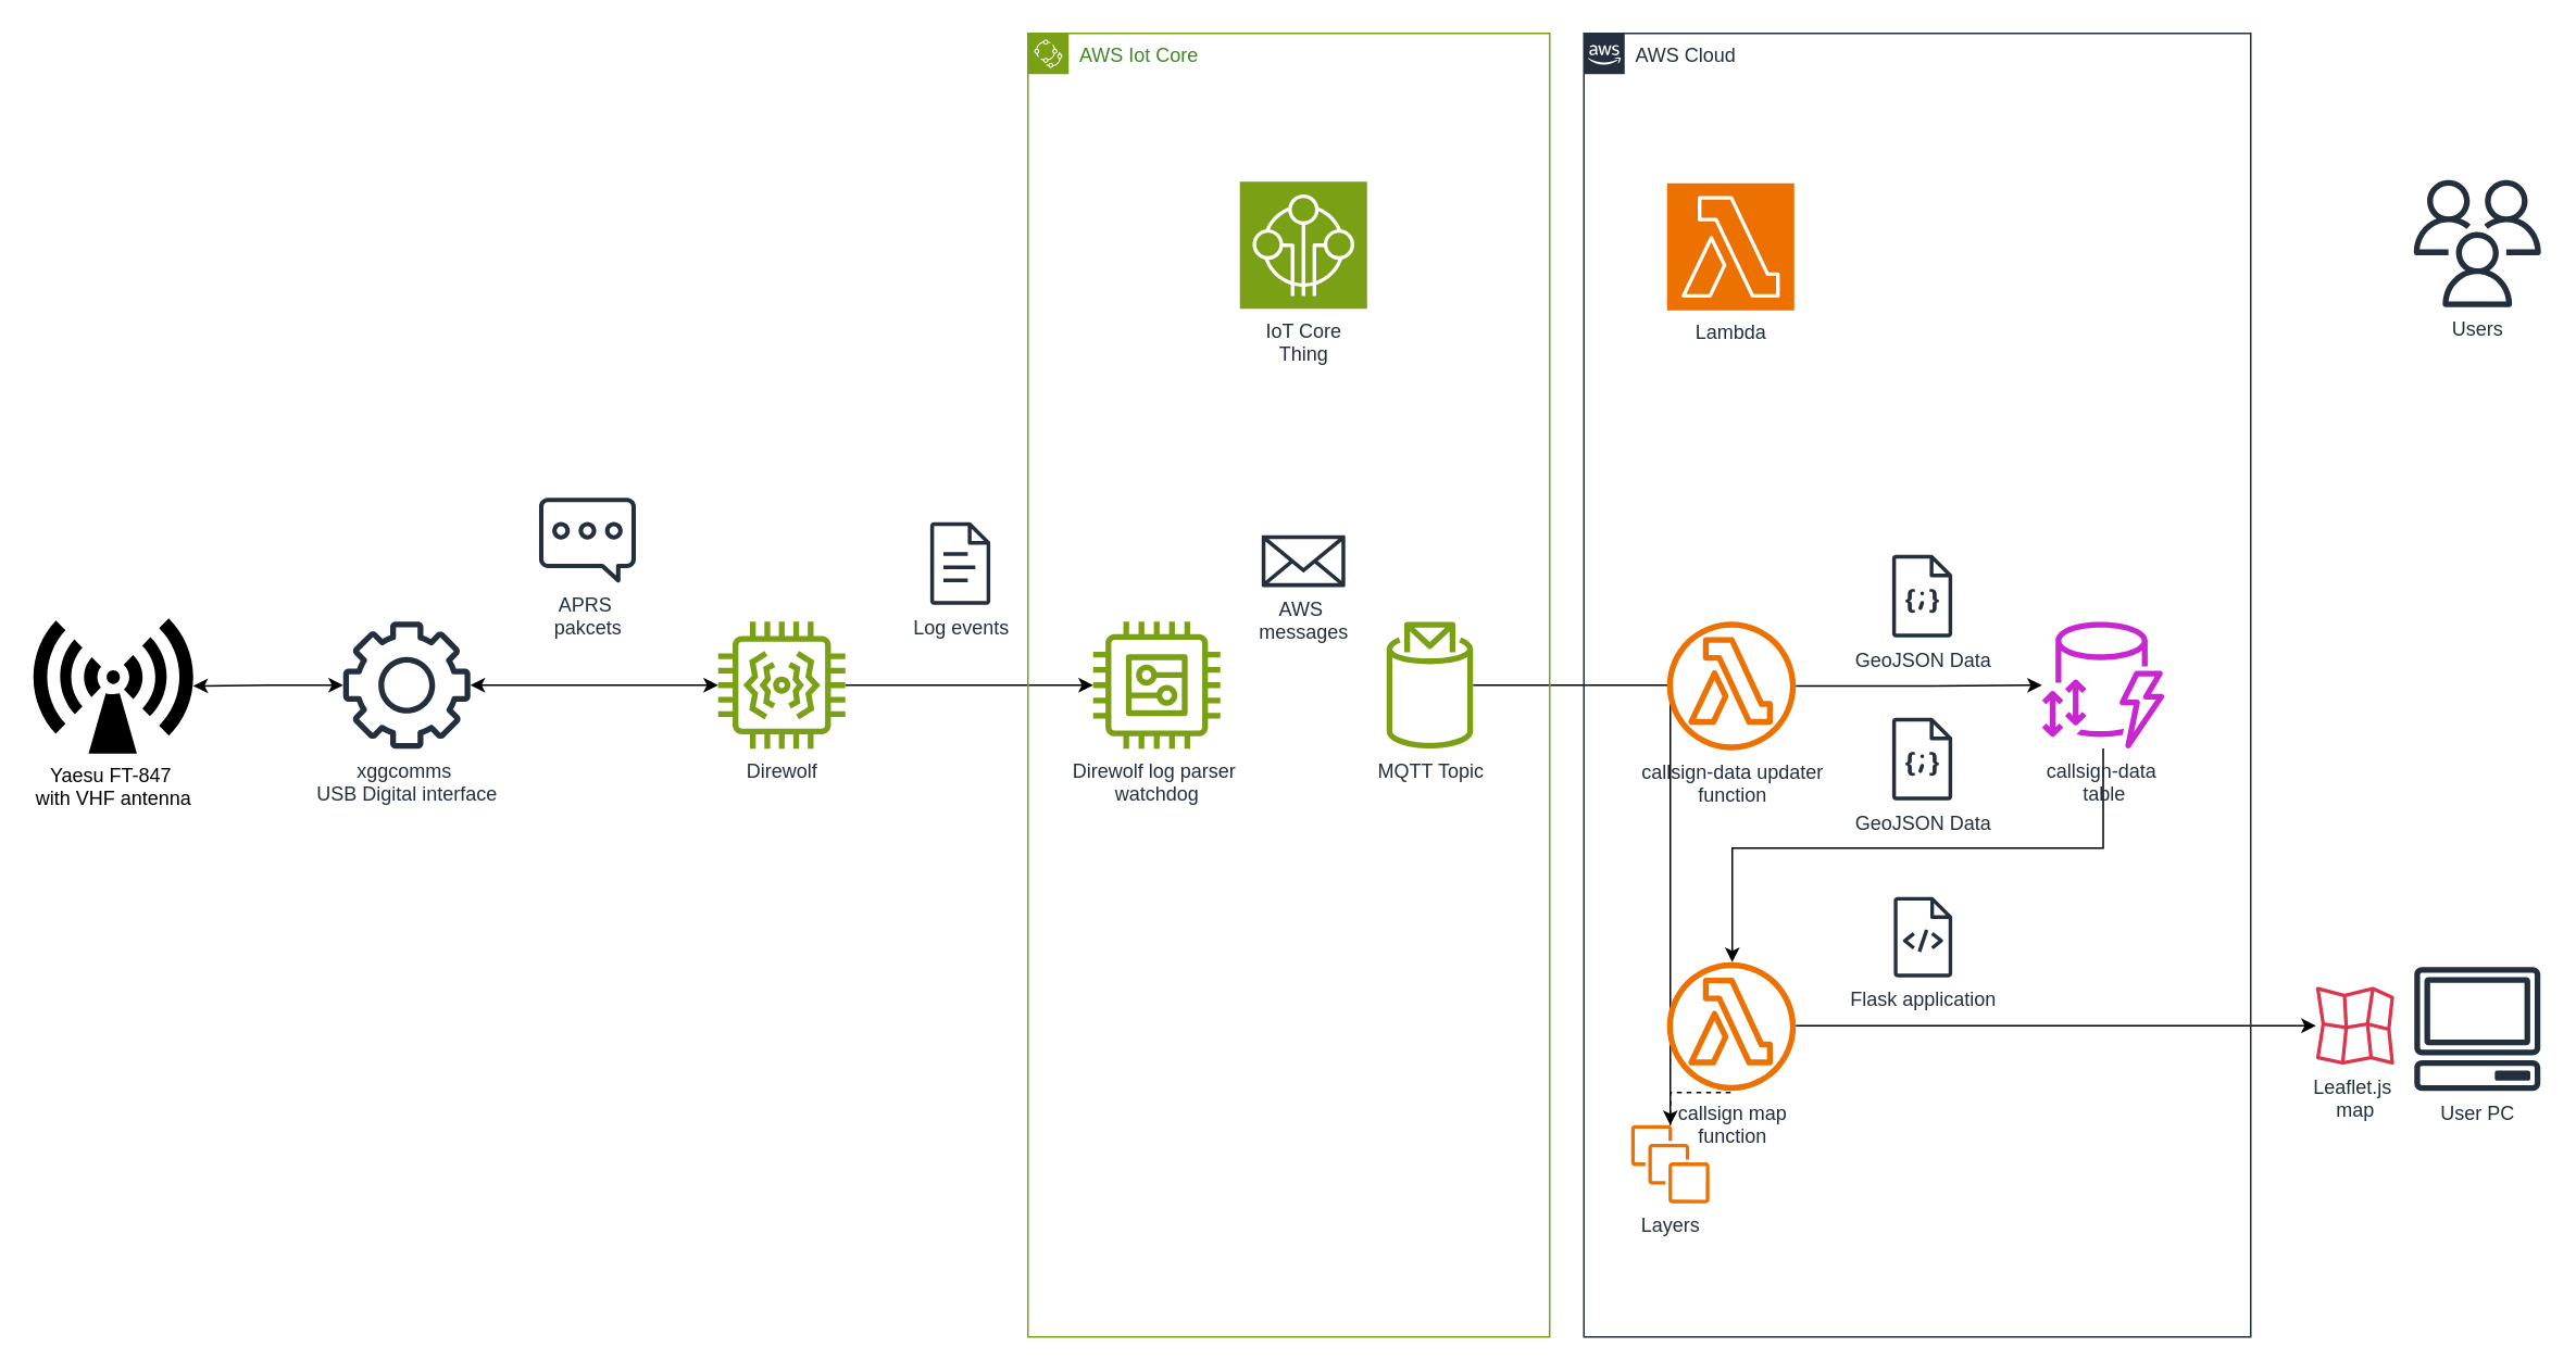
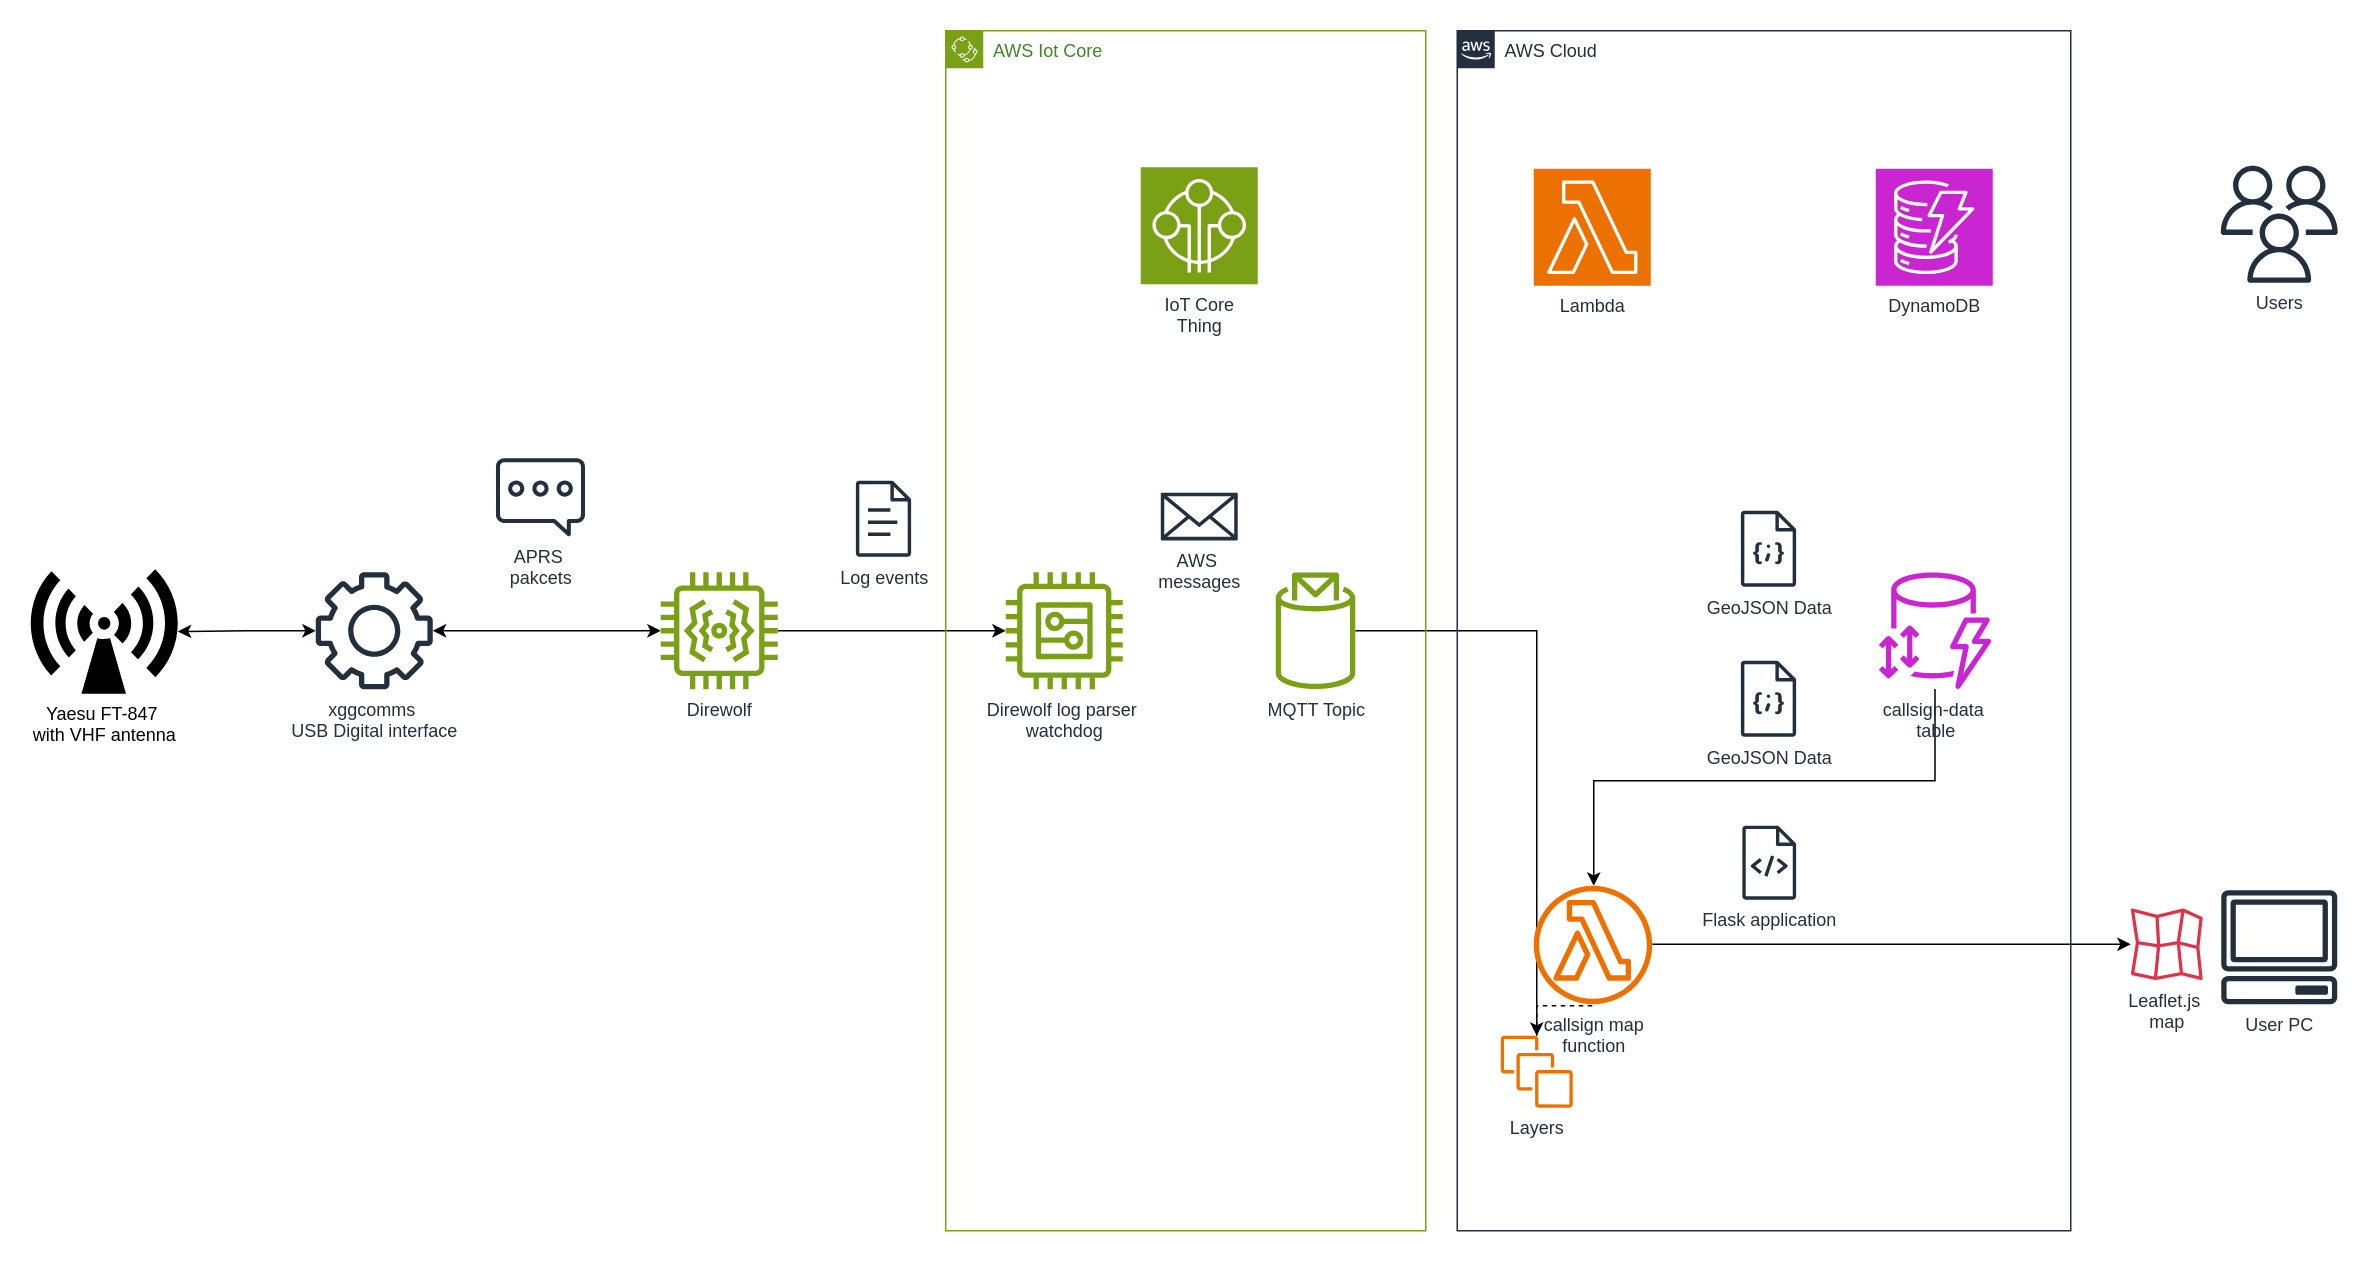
+ <mxCell id="24" value="DynamoDB" style="sketch=0;points=[[0,0,0],[0.25,0,0],[0.5,0,0],[0.75,0,0],[1,0,0],[0,1,0],[0.25,1,0],[0.5,1,0],[0.75,1,0],[1,1,0],[0,0.25,0],[0,0.5,0],[0,0.75,0],[1,0.25,0],[1,0.5,0],[1,0.75,0]];outlineConnect=0;fontColor=#232F3E;fillColor=#C925D1;strokeColor=#ffffff;dashed=0;verticalLabelPosition=bottom;verticalAlign=top;align=center;html=1;fontSize=12;fontStyle=0;aspect=fixed;shape=mxgraph.aws4.resourceIcon;resIcon=mxgraph.aws4.dynamodb;" parent="22" vertex="1"><mxGeometry x="279" y="92" width="78" height="78" as="geometry" /></mxCell>
- <mxCell id="14" value="callsign-data updater&lt;div&gt;function&lt;/div&gt;" style="sketch=0;outlineConnect=0;fontColor=#232F3E;gradientColor=none;fillColor=#ED7100;strokeColor=none;dashed=0;verticalLabelPosition=bottom;verticalAlign=top;align=center;html=1;fontSize=12;fontStyle=0;aspect=fixed;pointerEvents=1;shape=mxgraph.aws4.lambda_function;" parent="1" vertex="1"><mxGeometry x="1022" y="381" width="79" height="79" as="geometry" /></mxCell>
- <mxCell id="13" style="edgeStyle=orthogonalEdgeStyle;rounded=0;orthogonalLoop=1;jettySize=auto;html=1;" parent="1" source="14" target="16" edge="1"><mxGeometry relative="1" as="geometry" /></mxCell>
